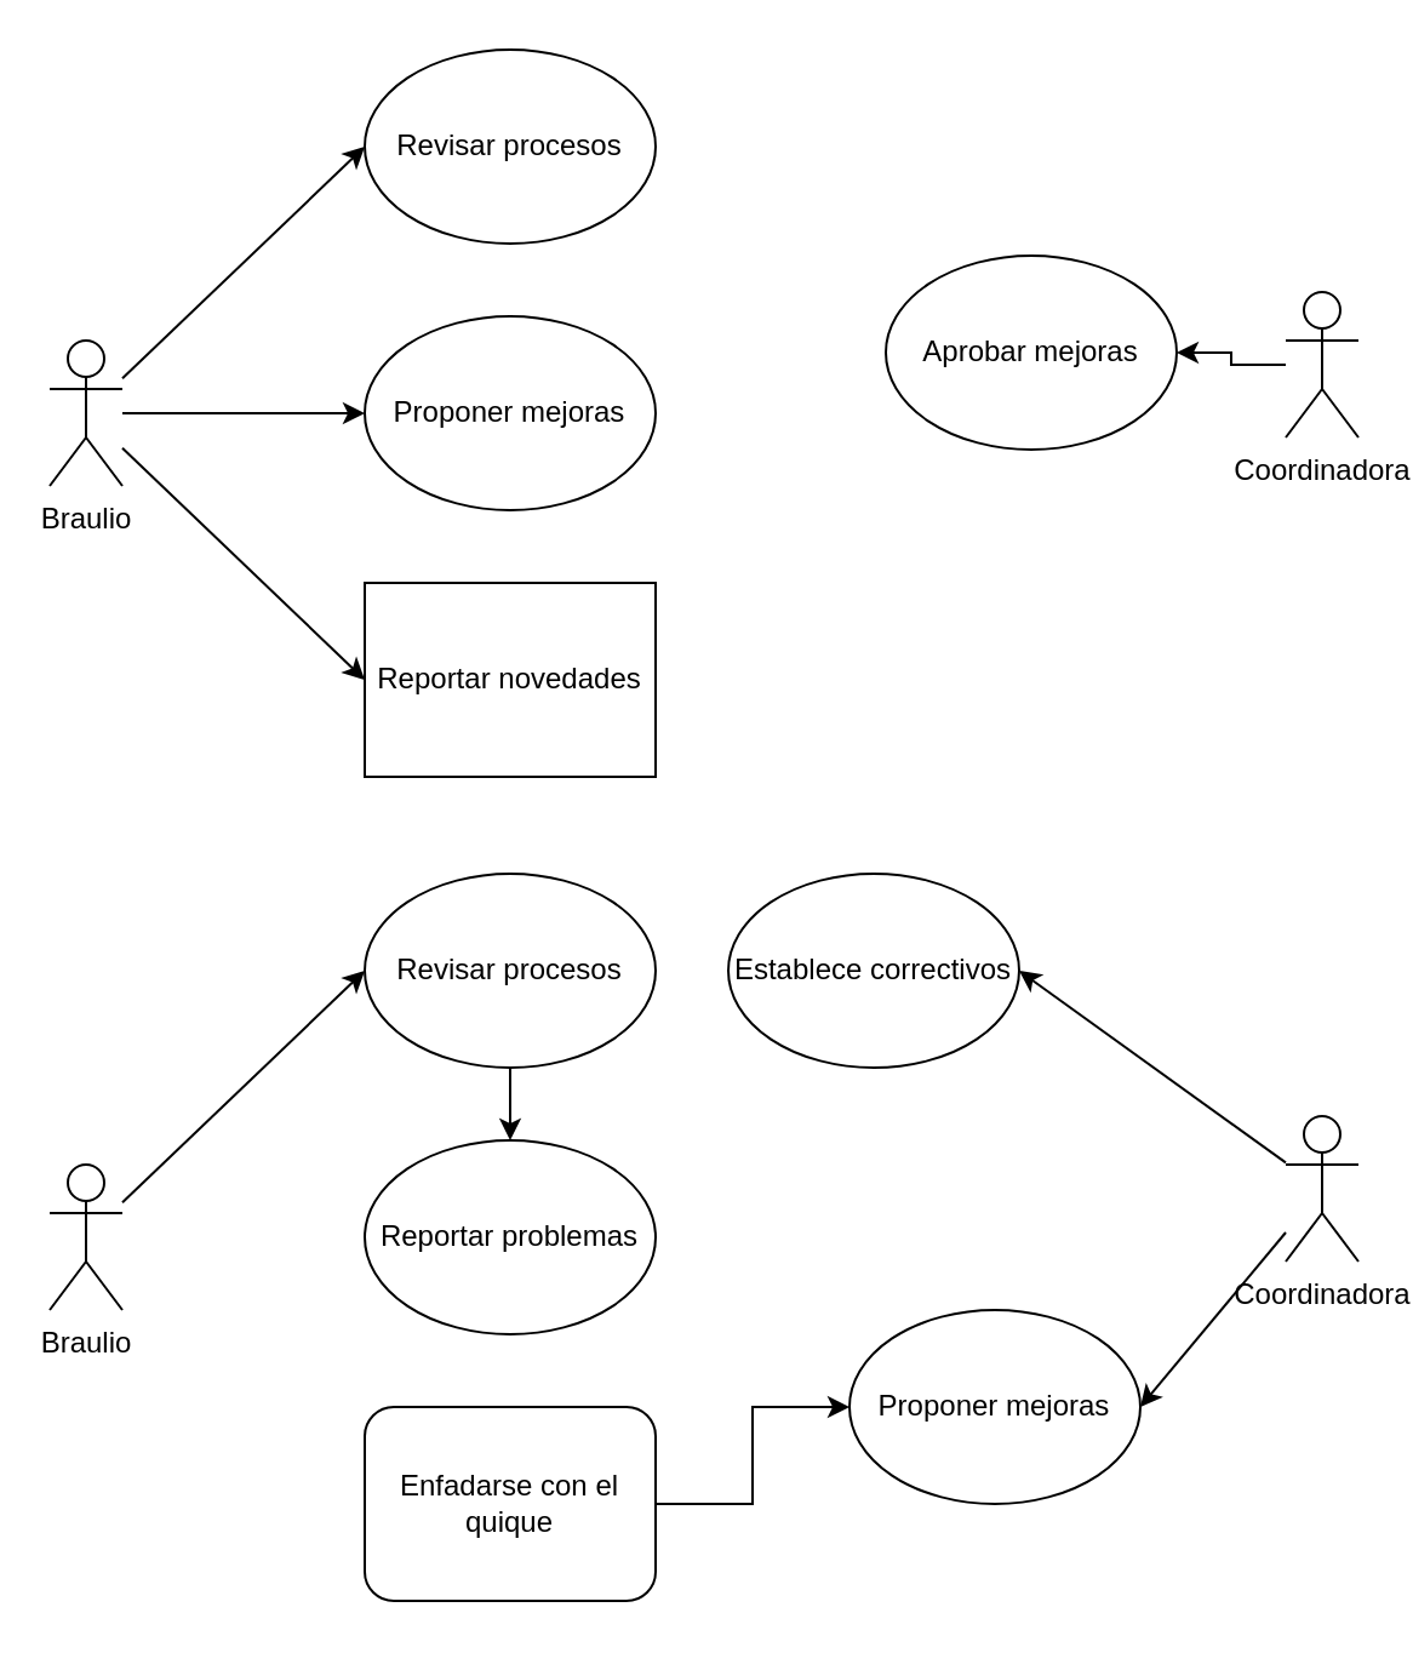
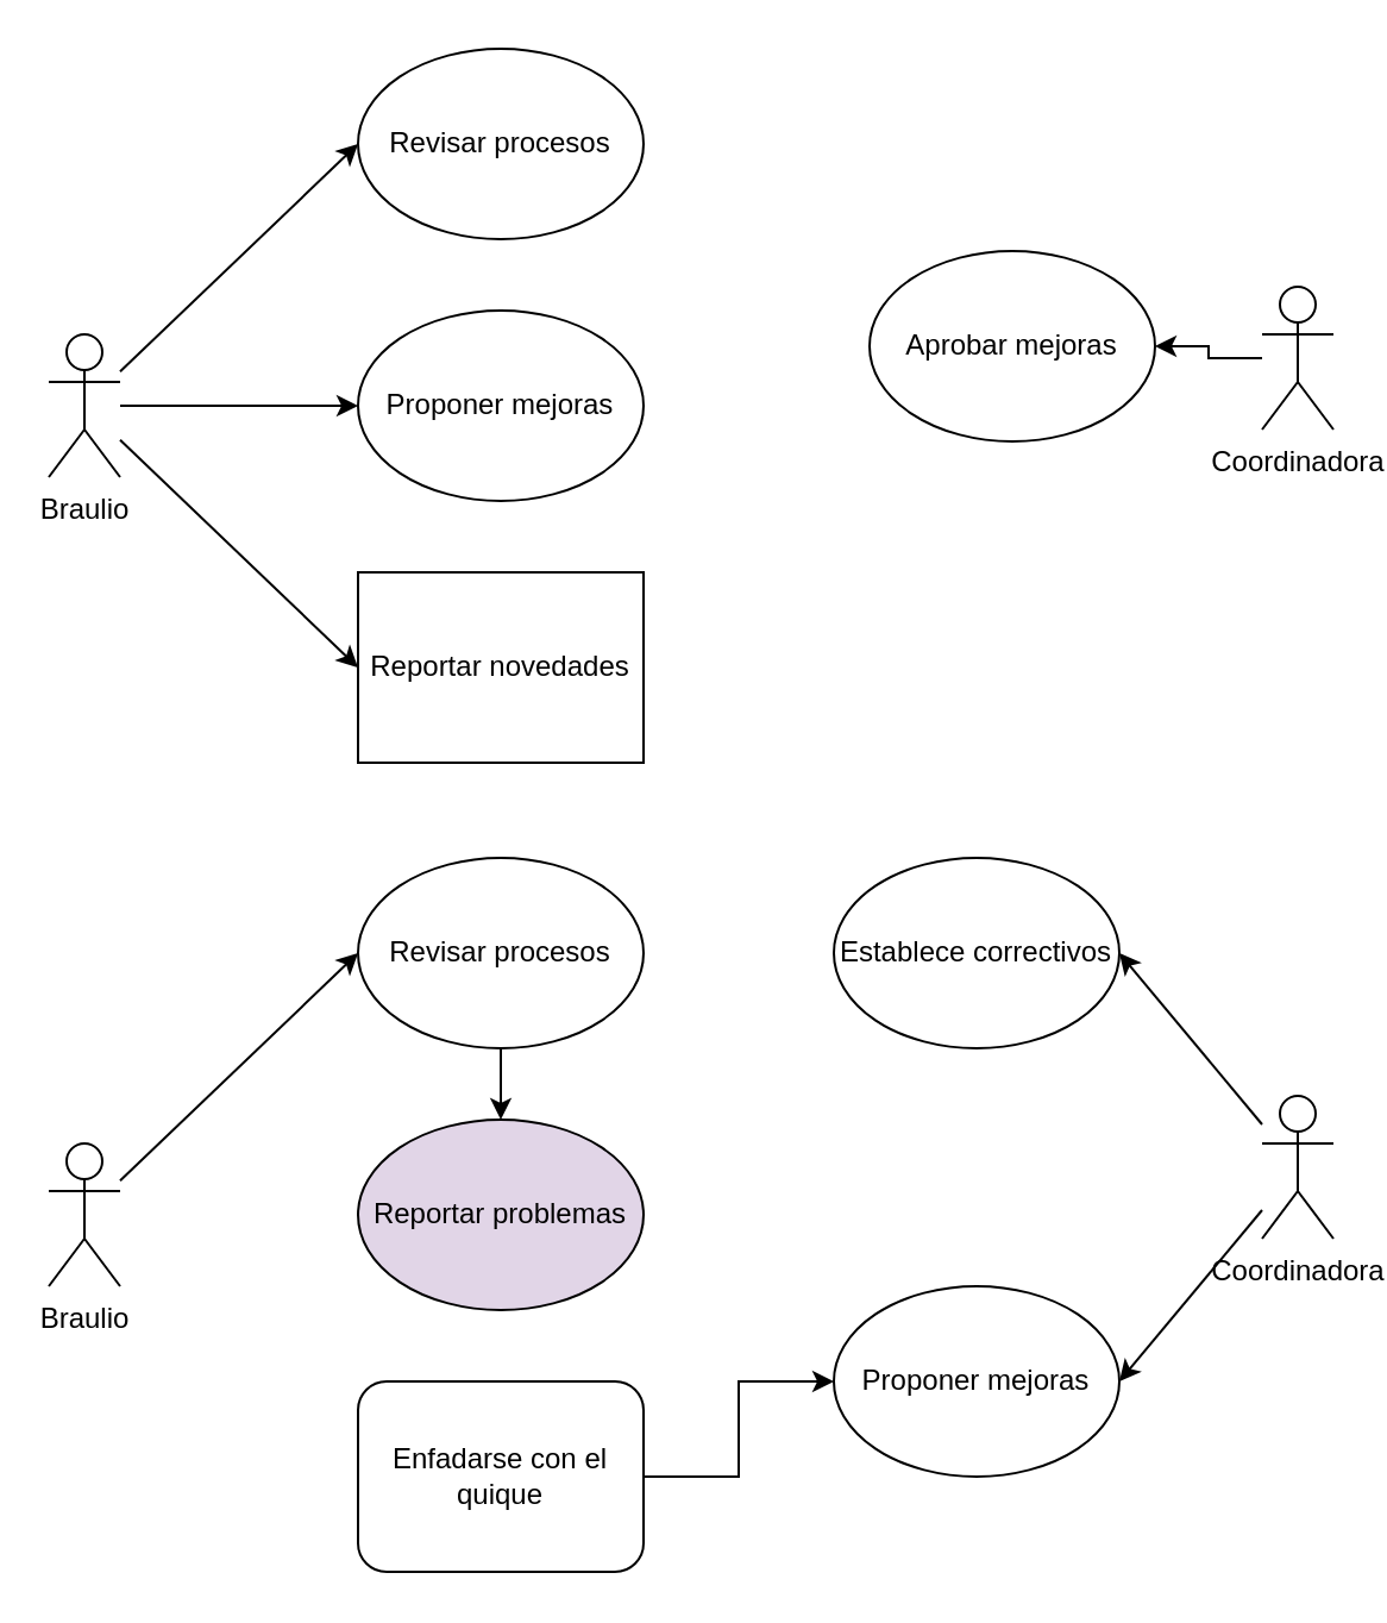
- <mxCell id="22" value="Establece correctivos" style="ellipse;whiteSpace=wrap;html=1;" vertex="1" parent="1"><mxGeometry x="300" y="360" width="120" height="80" as="geometry" /></mxCell>
+ <mxCell id="22" value="Establece correctivos" style="ellipse;whiteSpace=wrap;html=1;" vertex="1" parent="1"><mxGeometry x="350" y="360" width="120" height="80" as="geometry" /></mxCell>
- <mxCell id="20" value="Reportar problemas" style="ellipse;whiteSpace=wrap;html=1;" vertex="1" parent="1"><mxGeometry x="150" y="470" width="120" height="80" as="geometry" /></mxCell>
+ <mxCell id="20" value="Reportar problemas" style="ellipse;whiteSpace=wrap;html=1;fillColor=#e1d5e7;" vertex="1" parent="1"><mxGeometry x="150" y="470" width="120" height="80" as="geometry" /></mxCell>
